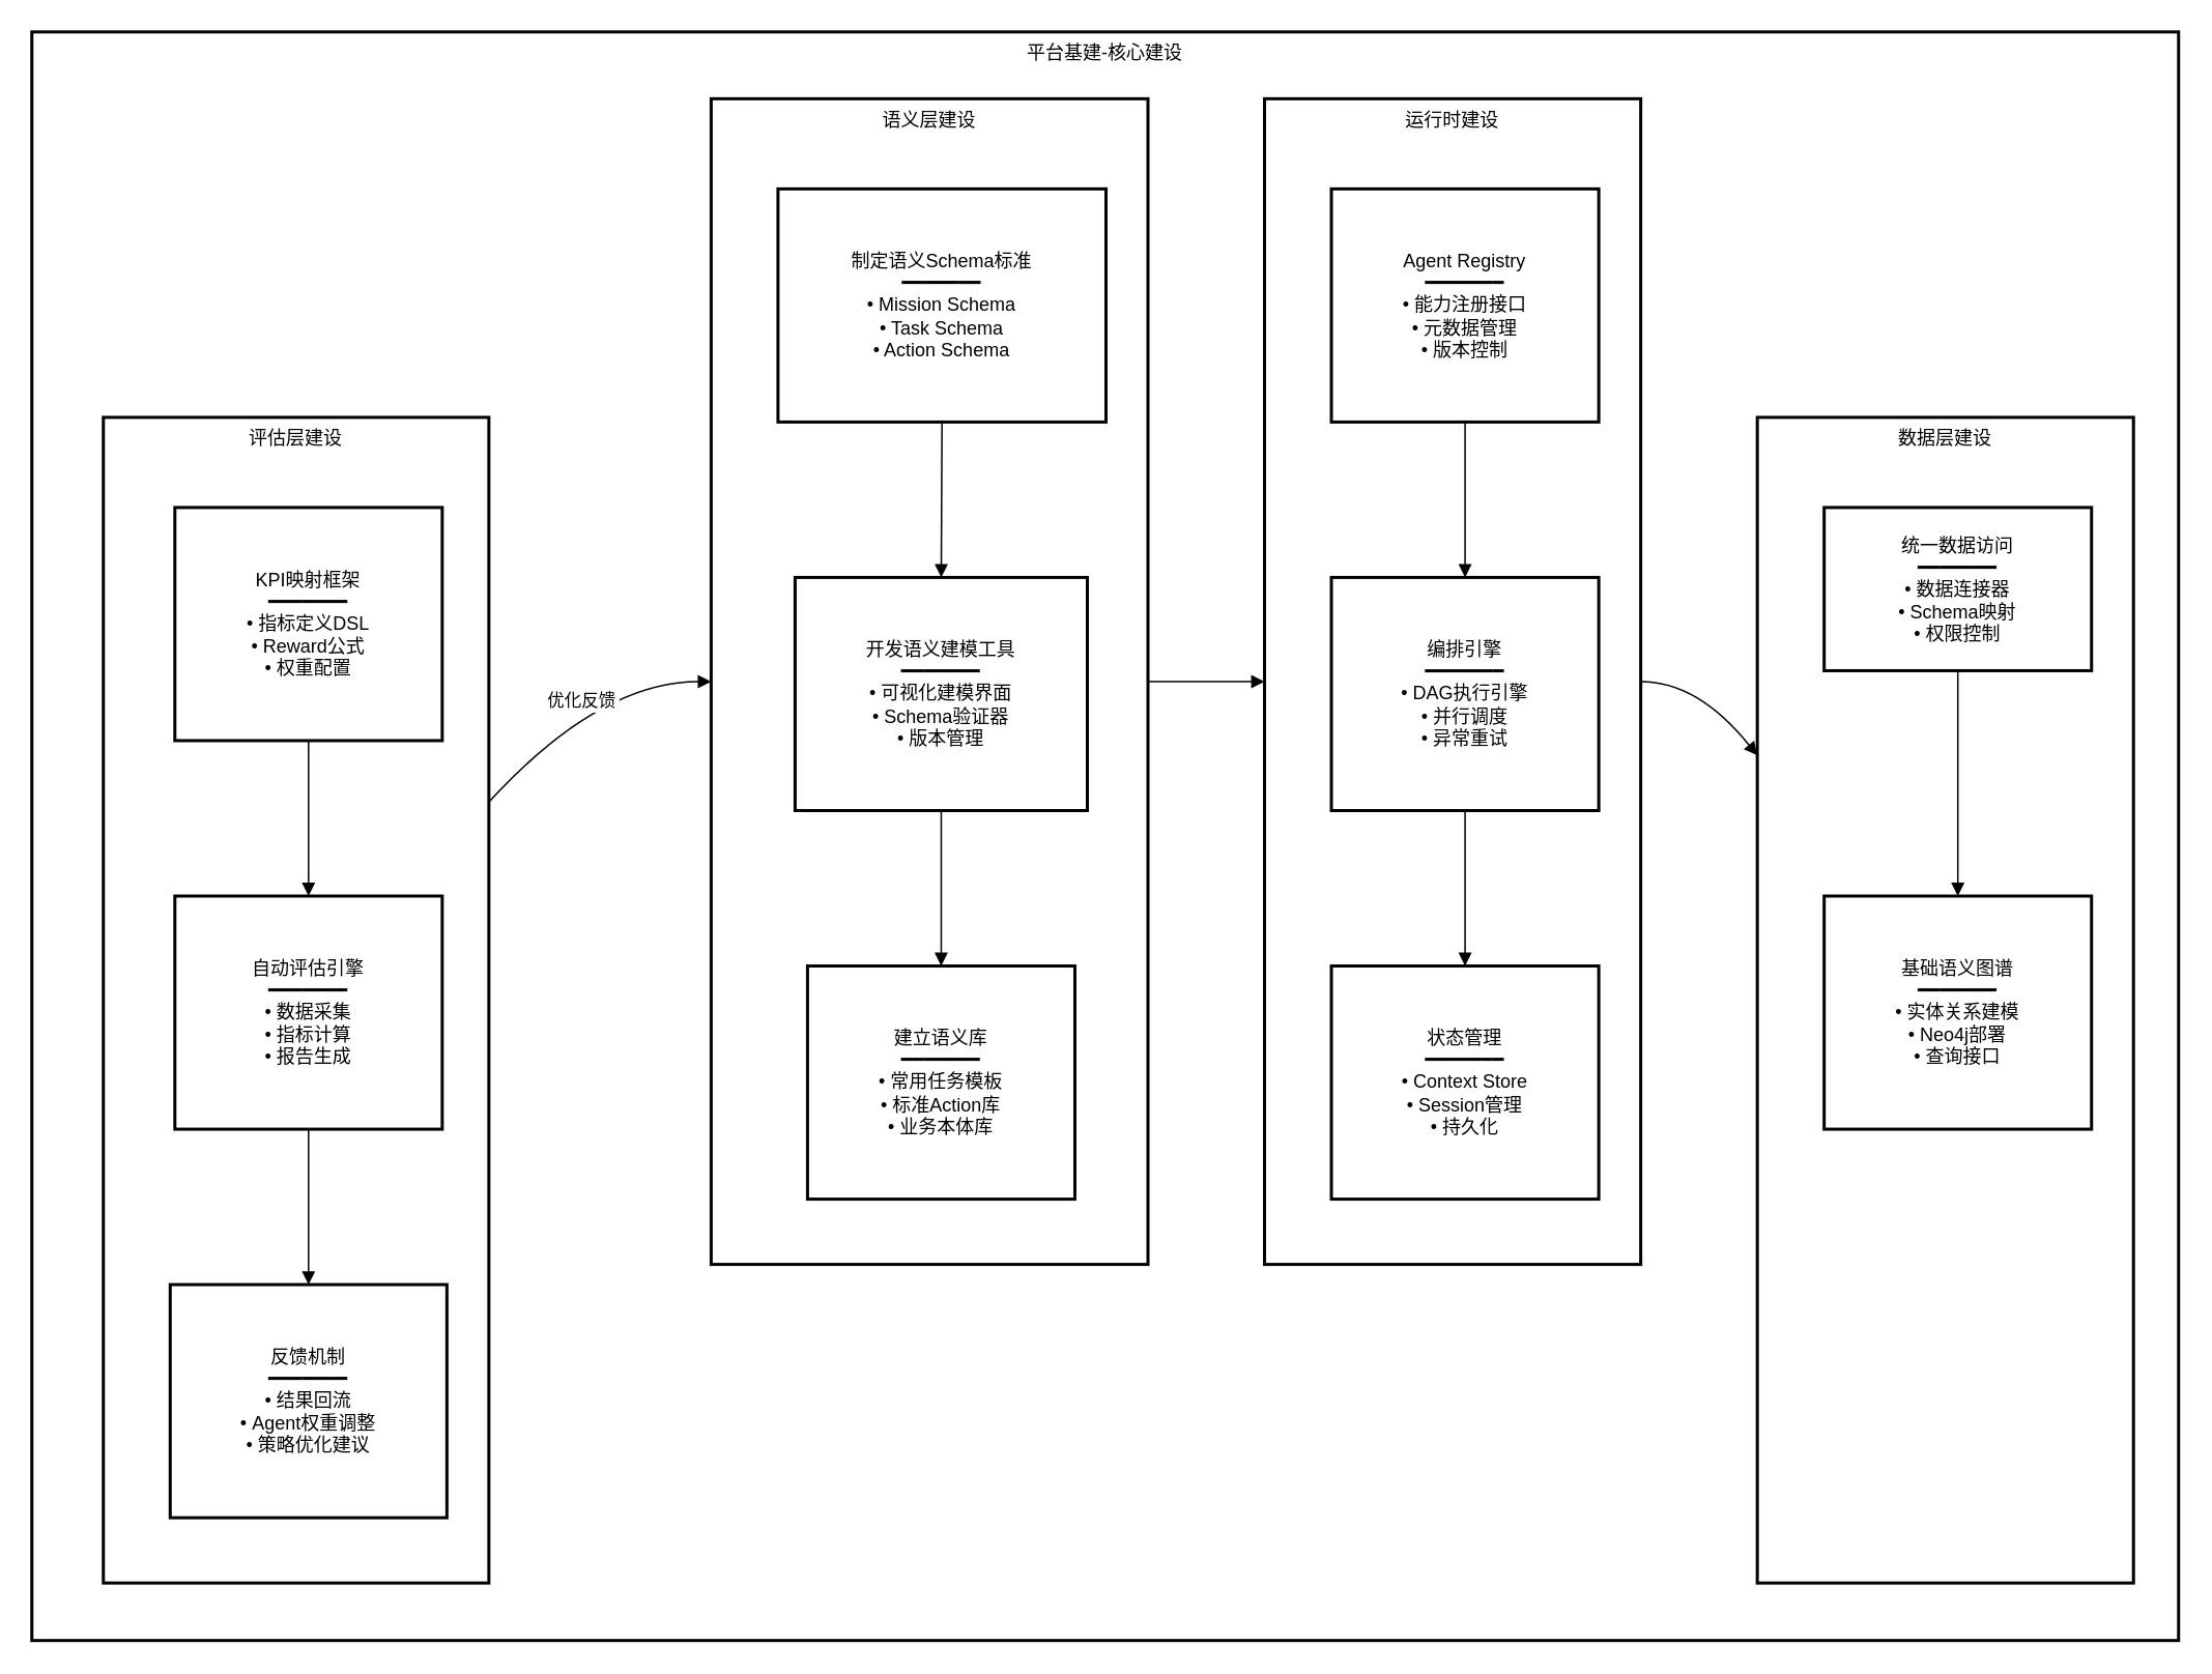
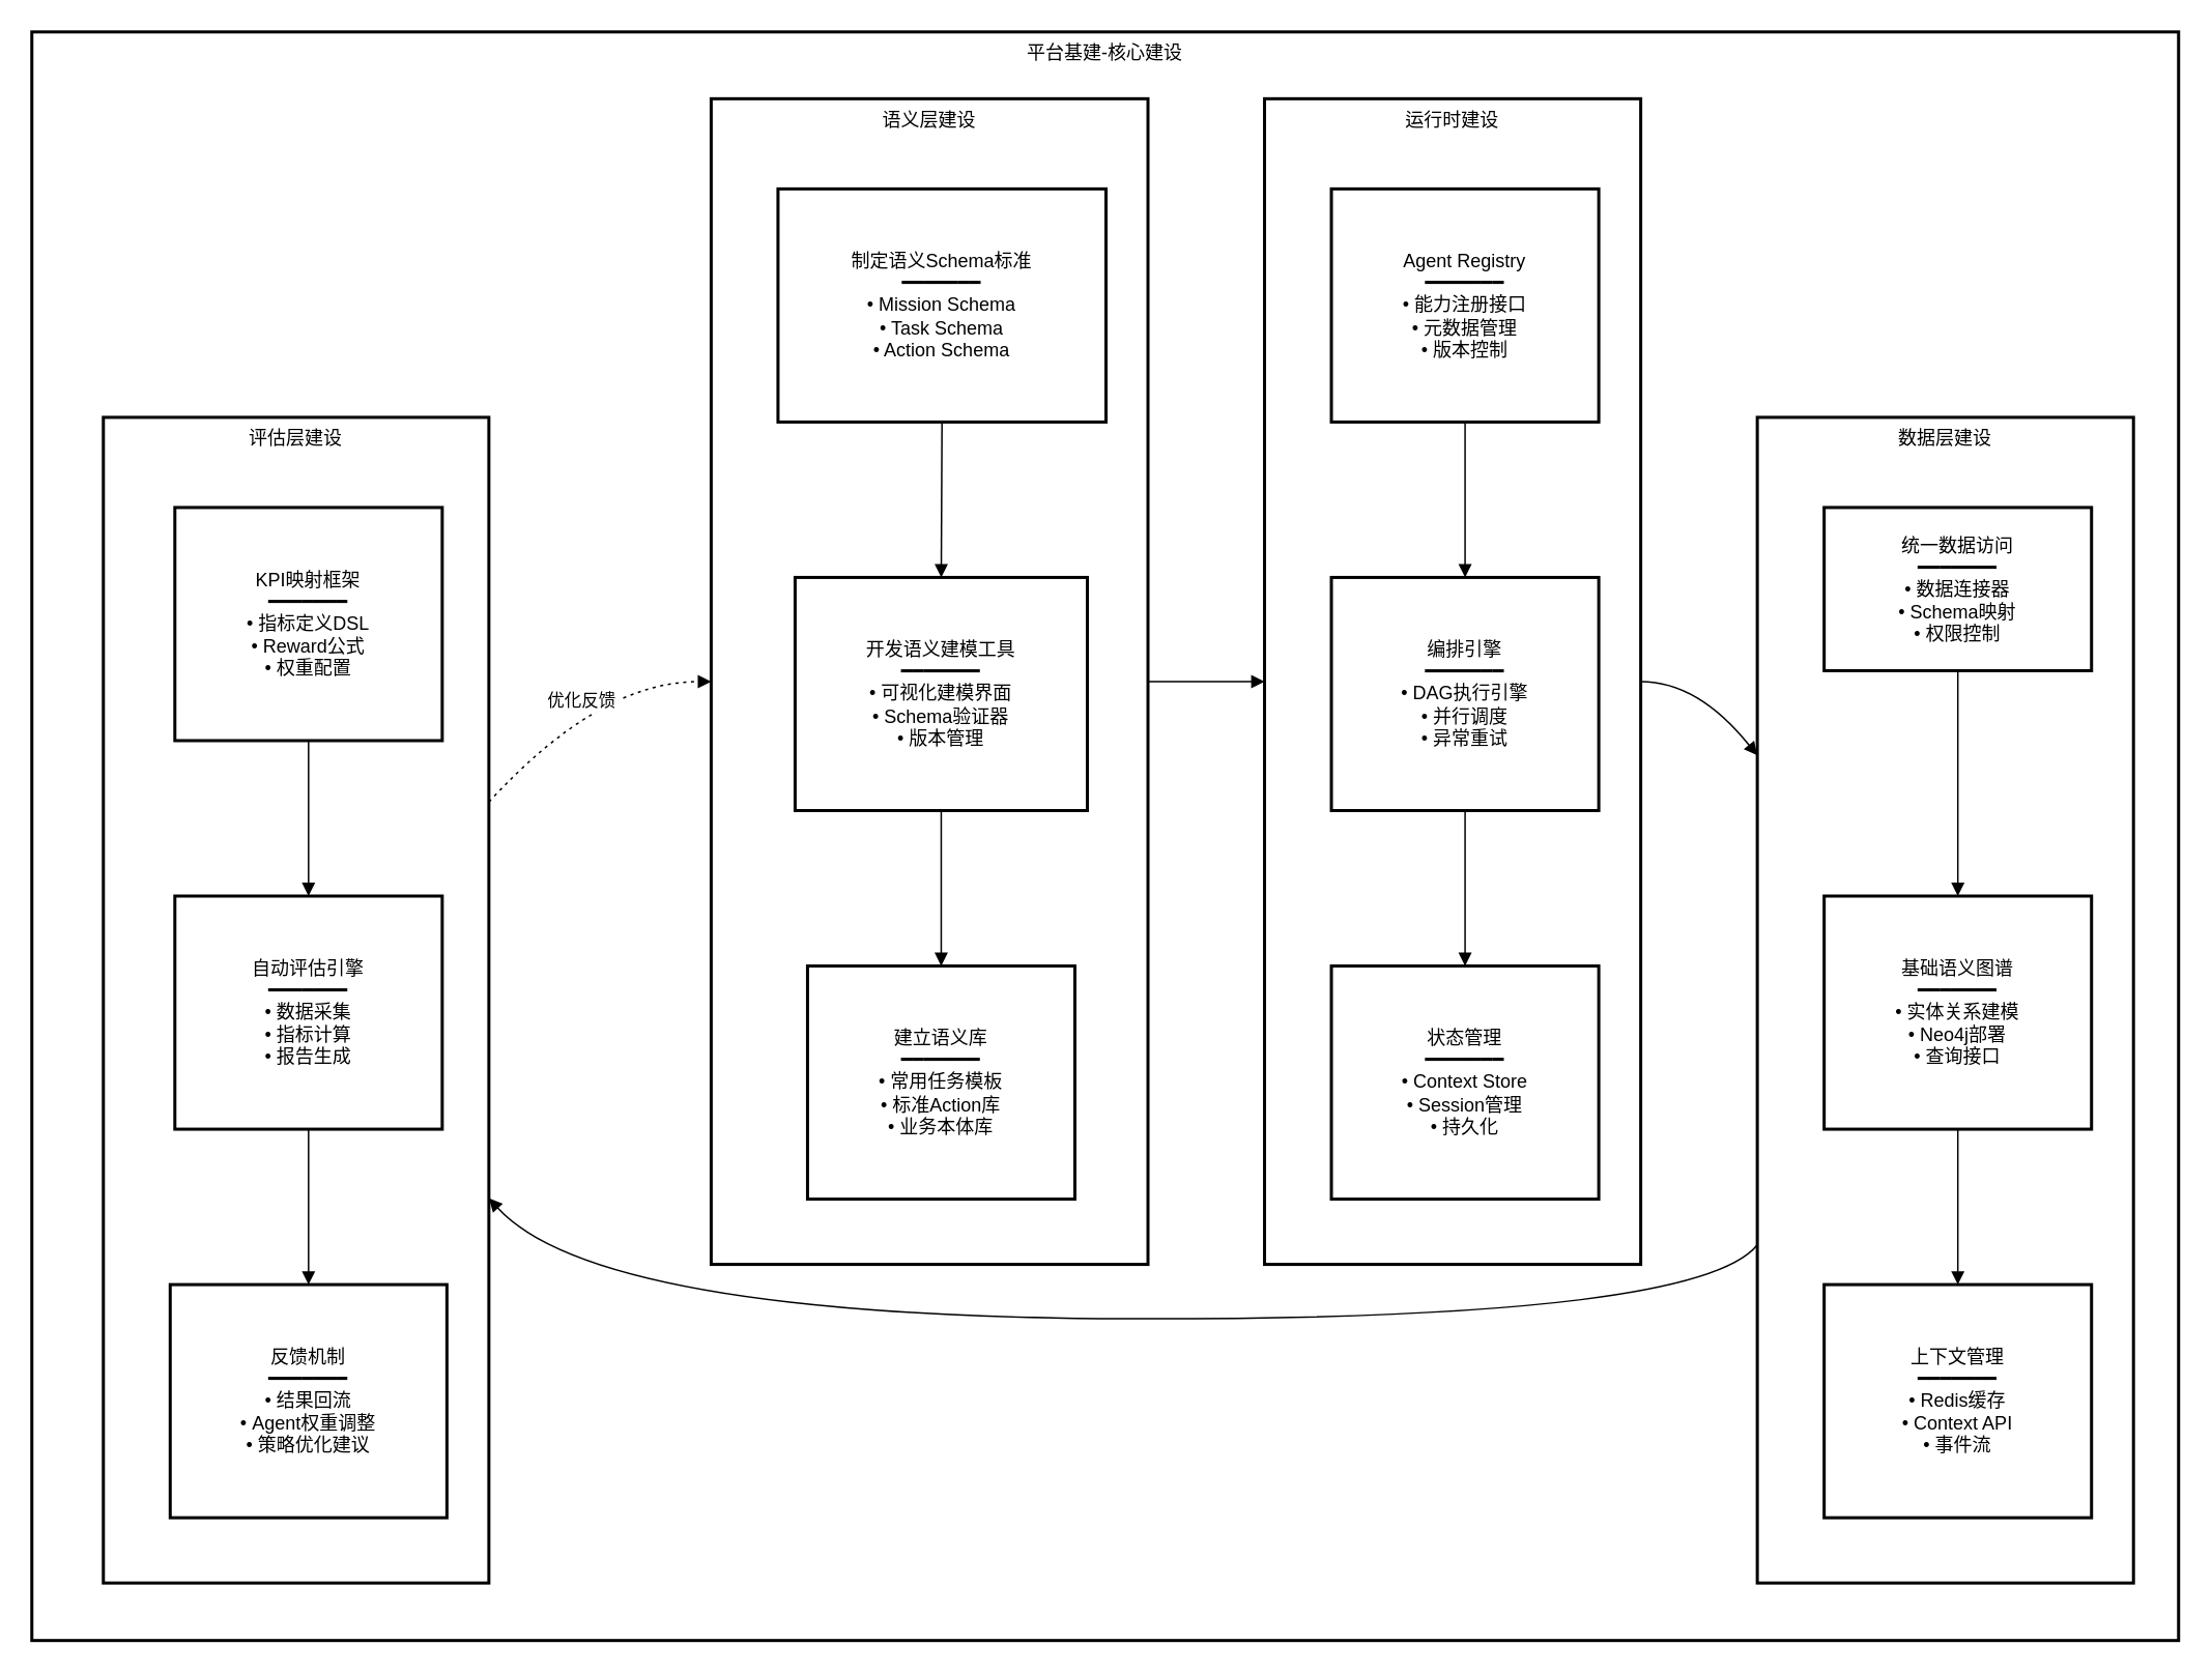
- <mxCell id="30" value="优化反馈" style="curved=1;dashed=0;dashPattern=2 3;startArrow=none;endArrow=block;exitX=1;exitY=0.33;entryX=0;entryY=0.5;rounded=0;" edge="1" parent="2" source="3" target="9"><mxGeometry relative="1" as="geometry"><Array as="points"><mxPoint x="365" y="418" /></Array></mxGeometry></mxCell>
+ <mxCell id="30" value="优化反馈" style="curved=1;dashed=1;dashPattern=2 3;startArrow=none;endArrow=block;exitX=1;exitY=0.33;entryX=0;entryY=0.5;rounded=0;" edge="1" parent="2" source="3" target="9"><mxGeometry relative="1" as="geometry"><Array as="points"><mxPoint x="365" y="418" /></Array></mxGeometry></mxCell>
+ <mxCell id="26" value="" style="curved=1;startArrow=none;endArrow=block;exitX=0.5;exitY=1;entryX=0.5;entryY=0;rounded=0;" edge="1" parent="21" source="23" target="24"><mxGeometry relative="1" as="geometry"><Array as="points" /></mxGeometry></mxCell>
+ <mxCell id="29" value="" style="curved=1;startArrow=none;endArrow=block;exitX=0;exitY=0.71;entryX=1;entryY=0.67;rounded=0;" edge="1" parent="2" source="21" target="3"><mxGeometry relative="1" as="geometry"><Array as="points"><mxPoint x="1072" y="828" /><mxPoint x="365" y="828" /></Array></mxGeometry></mxCell>
+ <mxCell id="24" value="上下文管理&#10;━━━━━━━&#10;• Redis缓存&#10;• Context API&#10;• 事件流" style="whiteSpace=wrap;strokeWidth=2;" vertex="1" parent="21"><mxGeometry x="43" y="558" width="172" height="150" as="geometry" /></mxCell>
